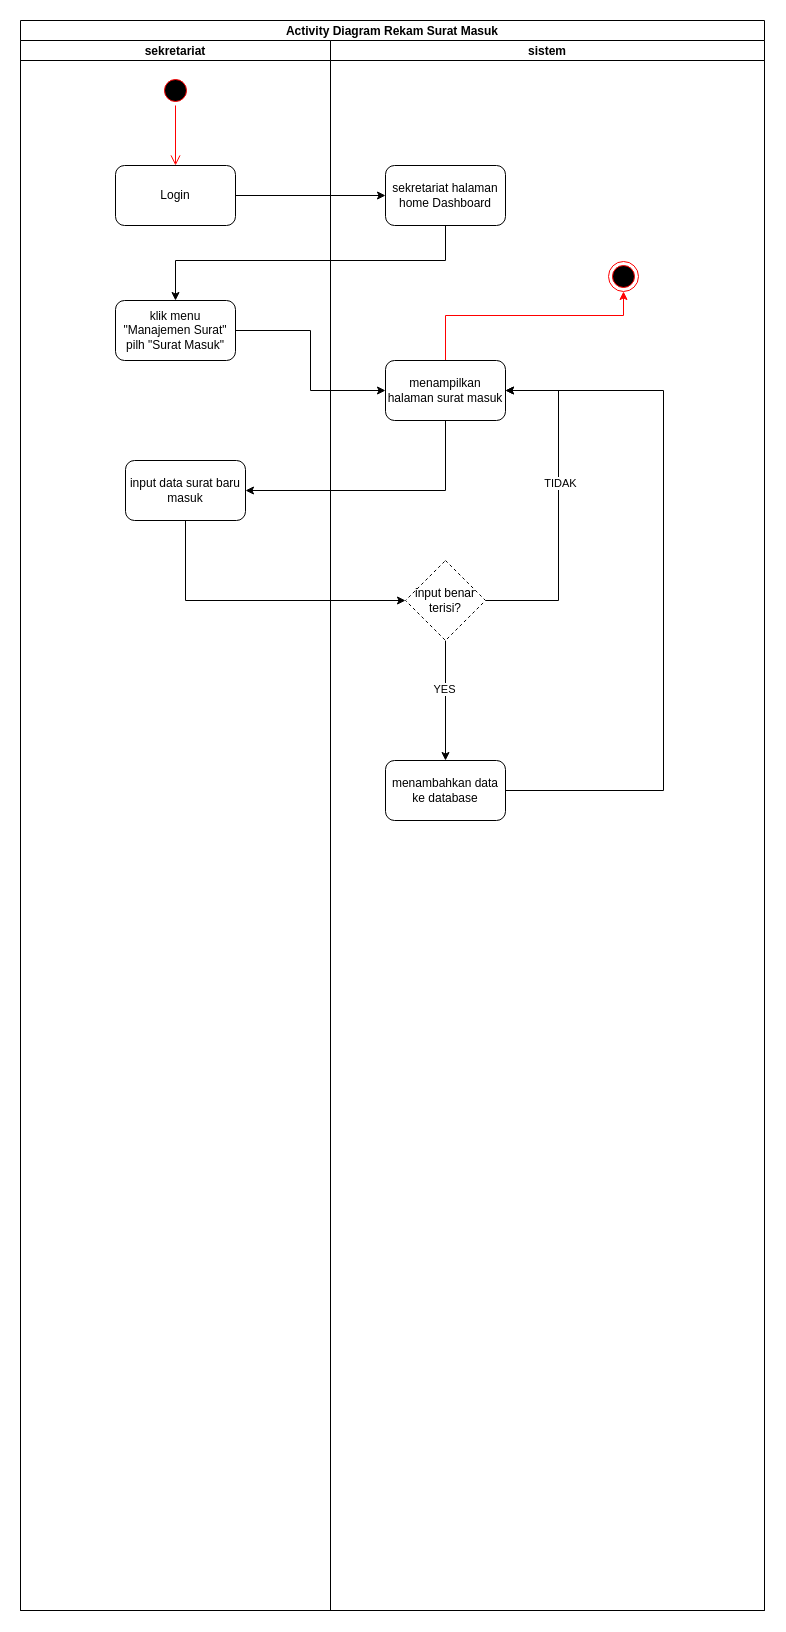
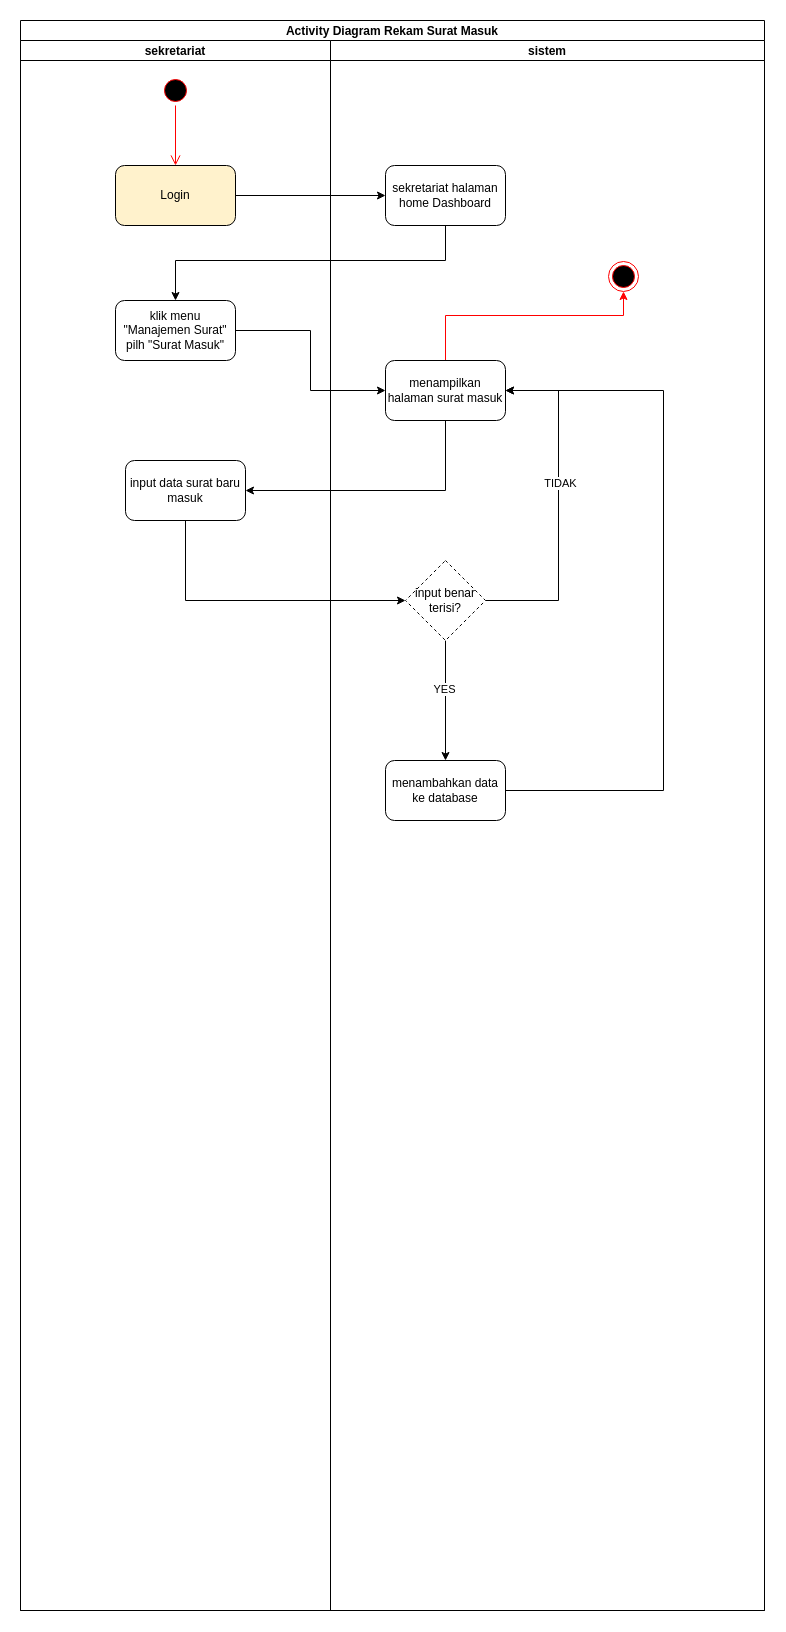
- <mxCell id="6" value="Login" style="rounded=1;whiteSpace=wrap;html=1;" parent="3" vertex="1"><mxGeometry x="95" y="125" width="120" height="60" as="geometry" /></mxCell>
+ <mxCell id="6" value="Login" style="rounded=1;whiteSpace=wrap;html=1;fillColor=#fff2cc;" parent="3" vertex="1"><mxGeometry x="95" y="125" width="120" height="60" as="geometry" /></mxCell>
